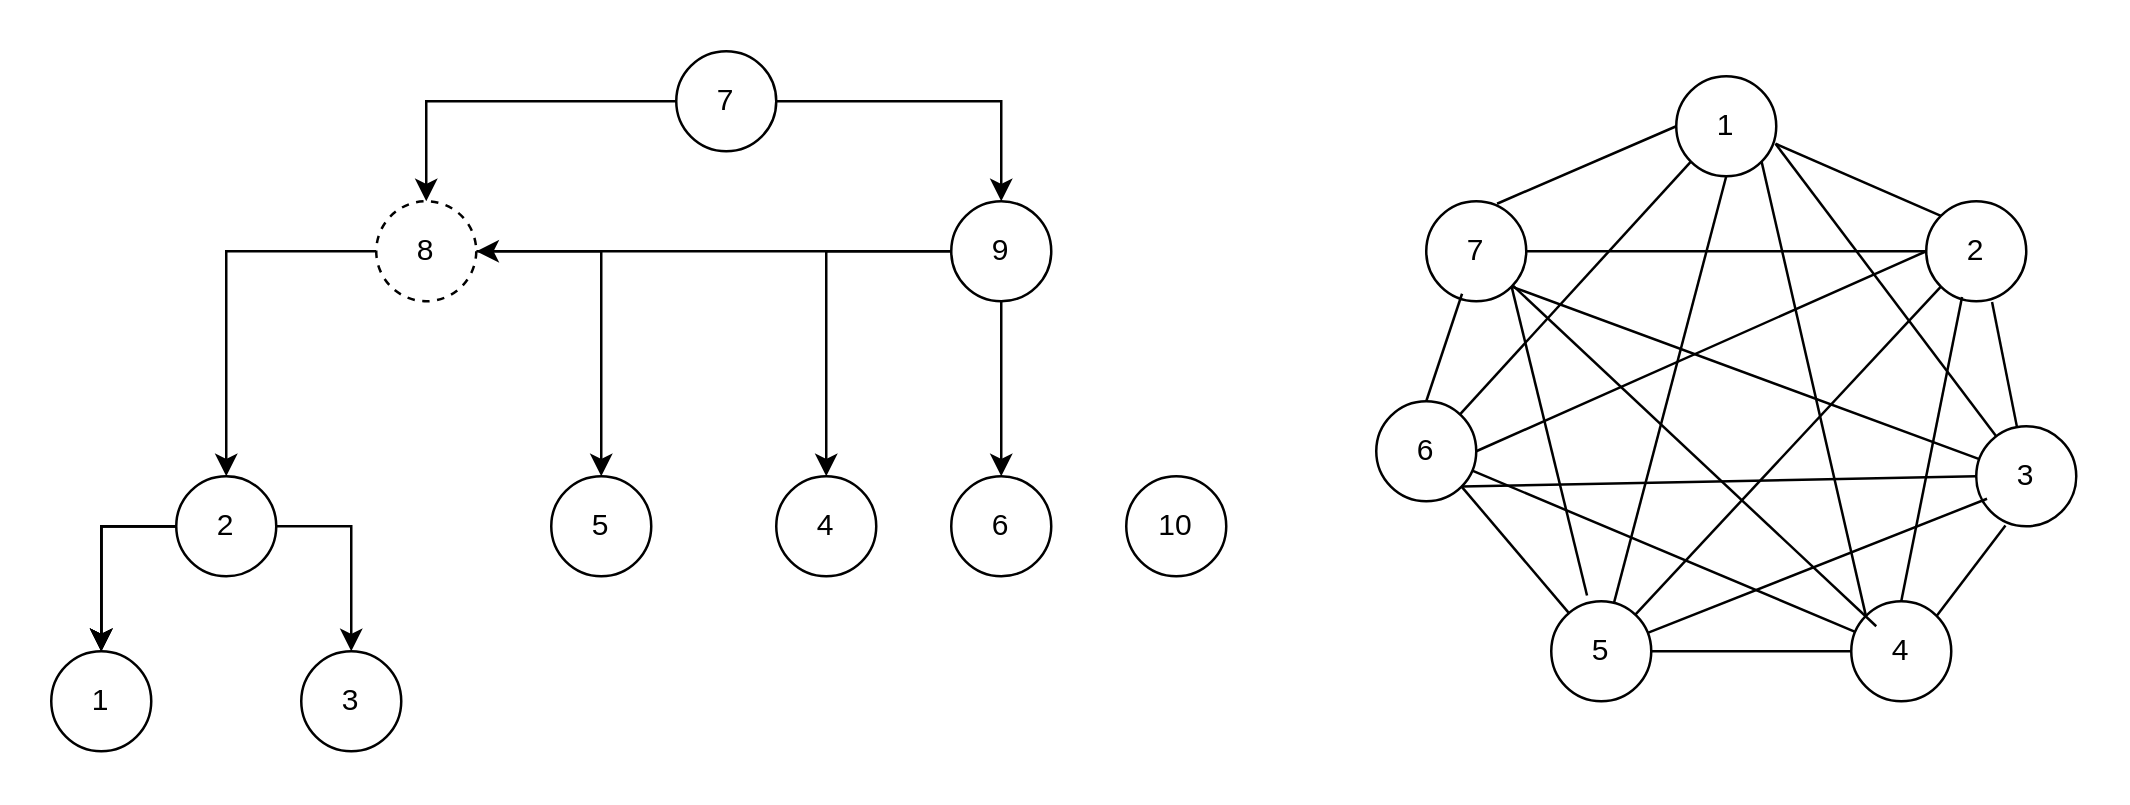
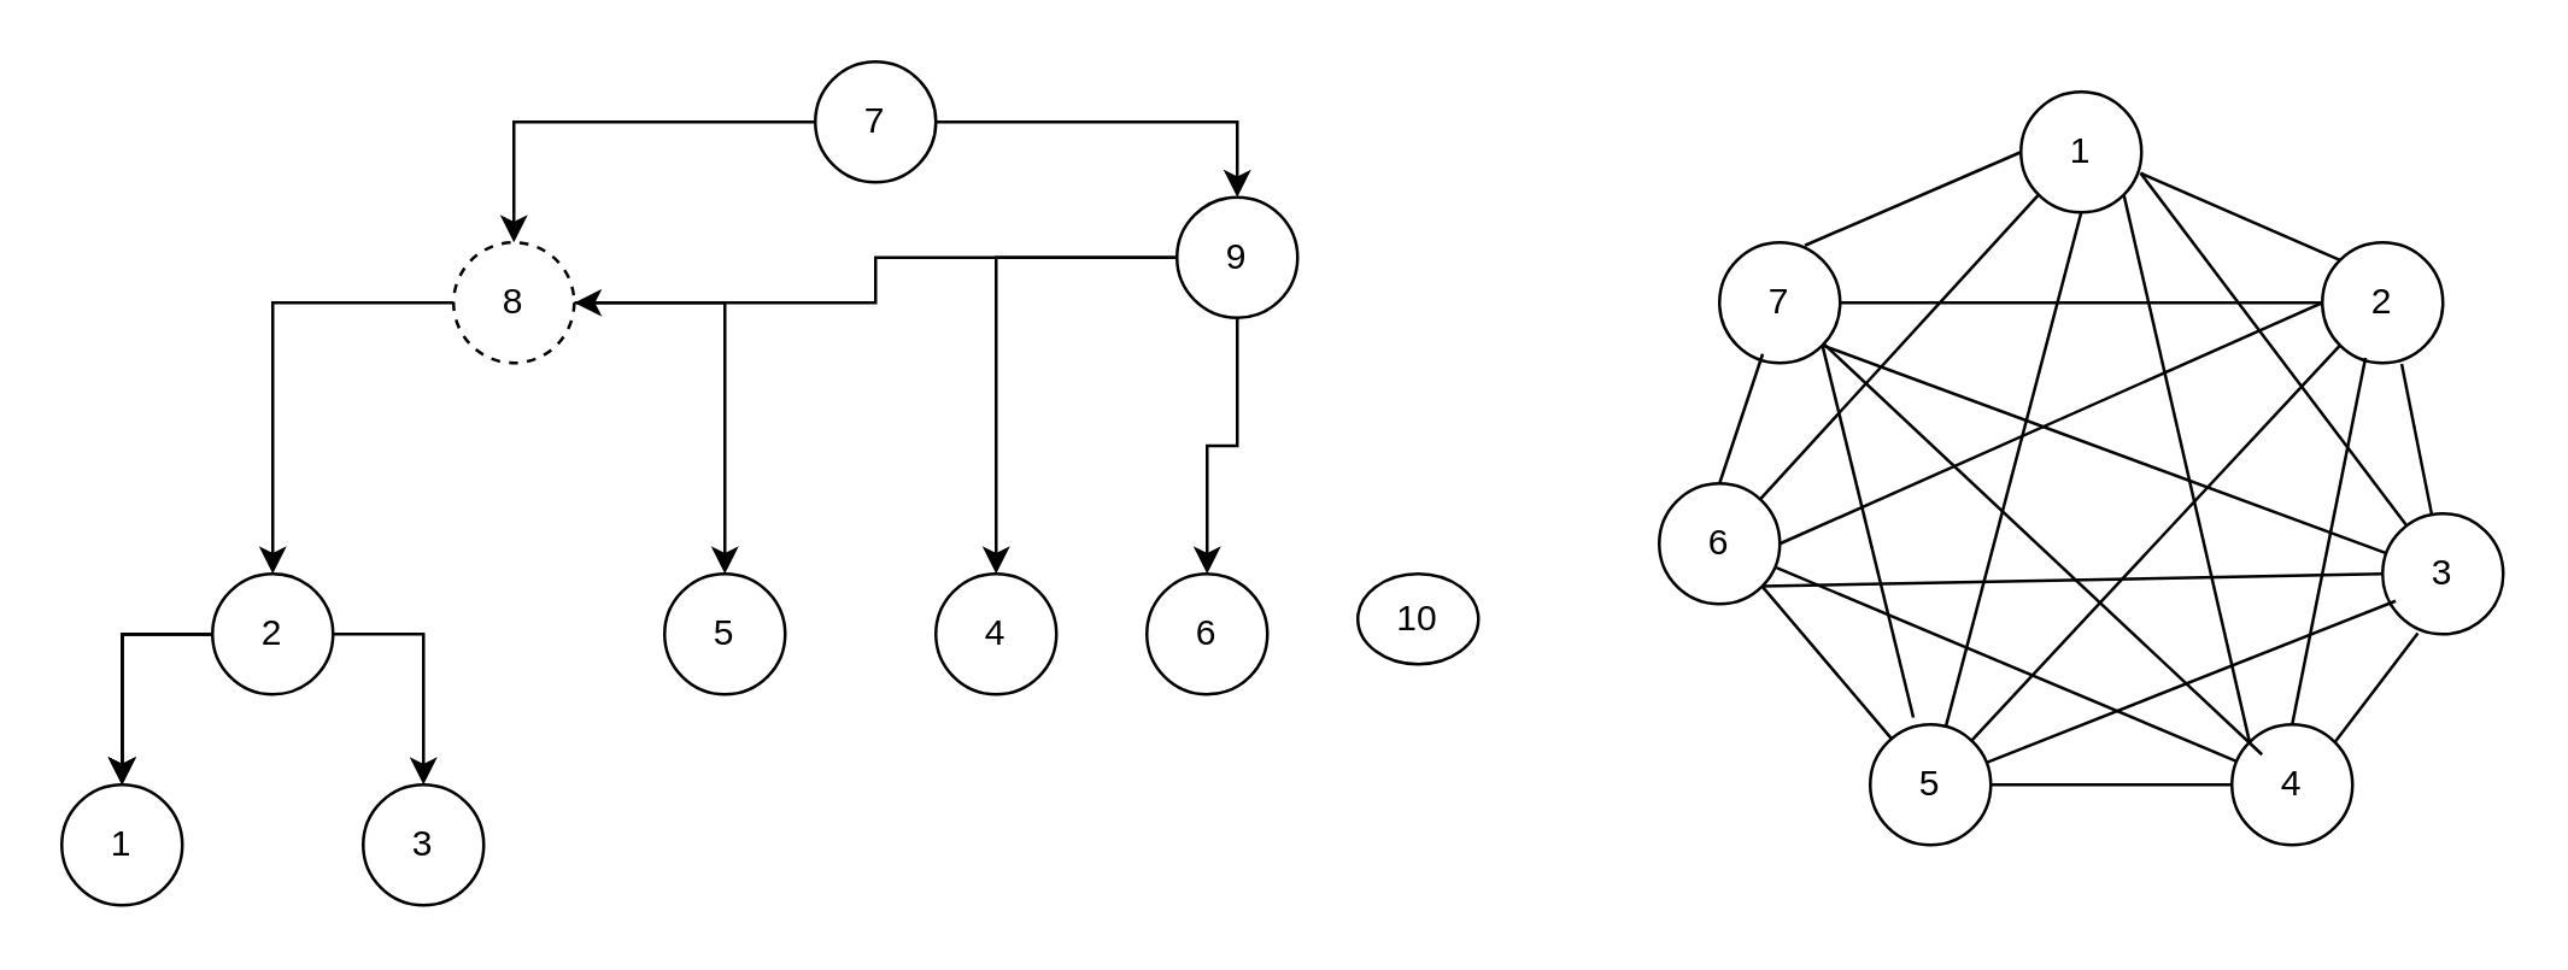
- <mxCell id="11" value="9" style="ellipse;whiteSpace=wrap;html=1;" vertex="1" parent="1"><mxGeometry x="380" y="80" width="40" height="40" as="geometry" /></mxCell>
+ <mxCell id="11" value="9" style="ellipse;whiteSpace=wrap;html=1;" vertex="1" parent="1"><mxGeometry x="390" y="65" width="40" height="40" as="geometry" /></mxCell>
- <mxCell id="22" value="10" style="ellipse;whiteSpace=wrap;html=1;" vertex="1" parent="1"><mxGeometry x="450" y="190" width="40" height="40" as="geometry" /></mxCell>
+ <mxCell id="22" value="10" style="ellipse;whiteSpace=wrap;html=1;" vertex="1" parent="1"><mxGeometry x="450" y="190" width="40" height="30" as="geometry" /></mxCell>
